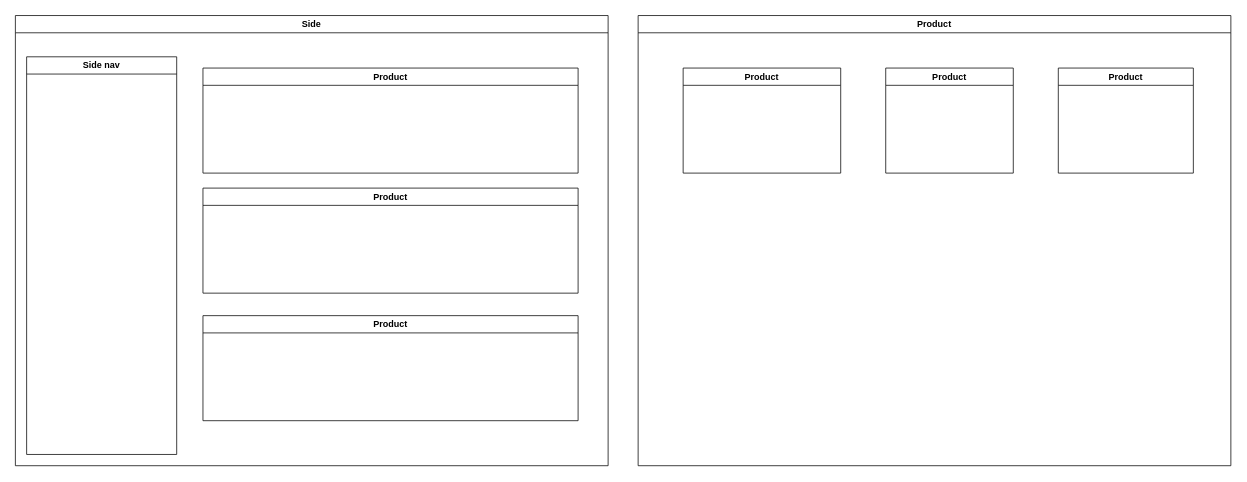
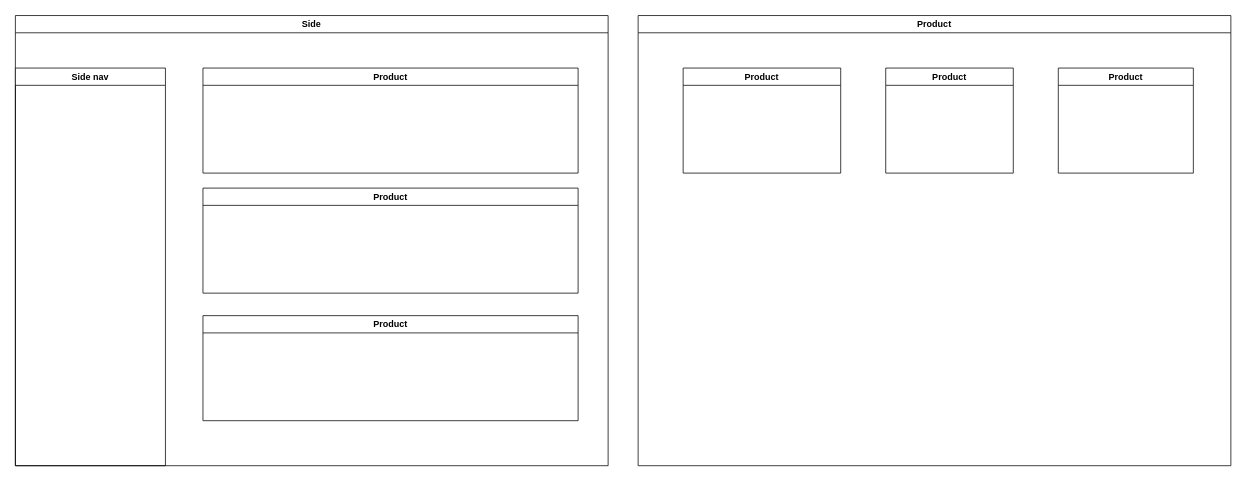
- <mxCell id="3" value="Side nav" style="swimlane;whiteSpace=wrap;html=1;" vertex="1" parent="2"><mxGeometry x="15" y="55" width="200" height="530" as="geometry" /></mxCell>
+ <mxCell id="3" value="Side nav" style="swimlane;whiteSpace=wrap;html=1;" vertex="1" parent="2"><mxGeometry y="70" width="200" height="530" as="geometry" /></mxCell>
